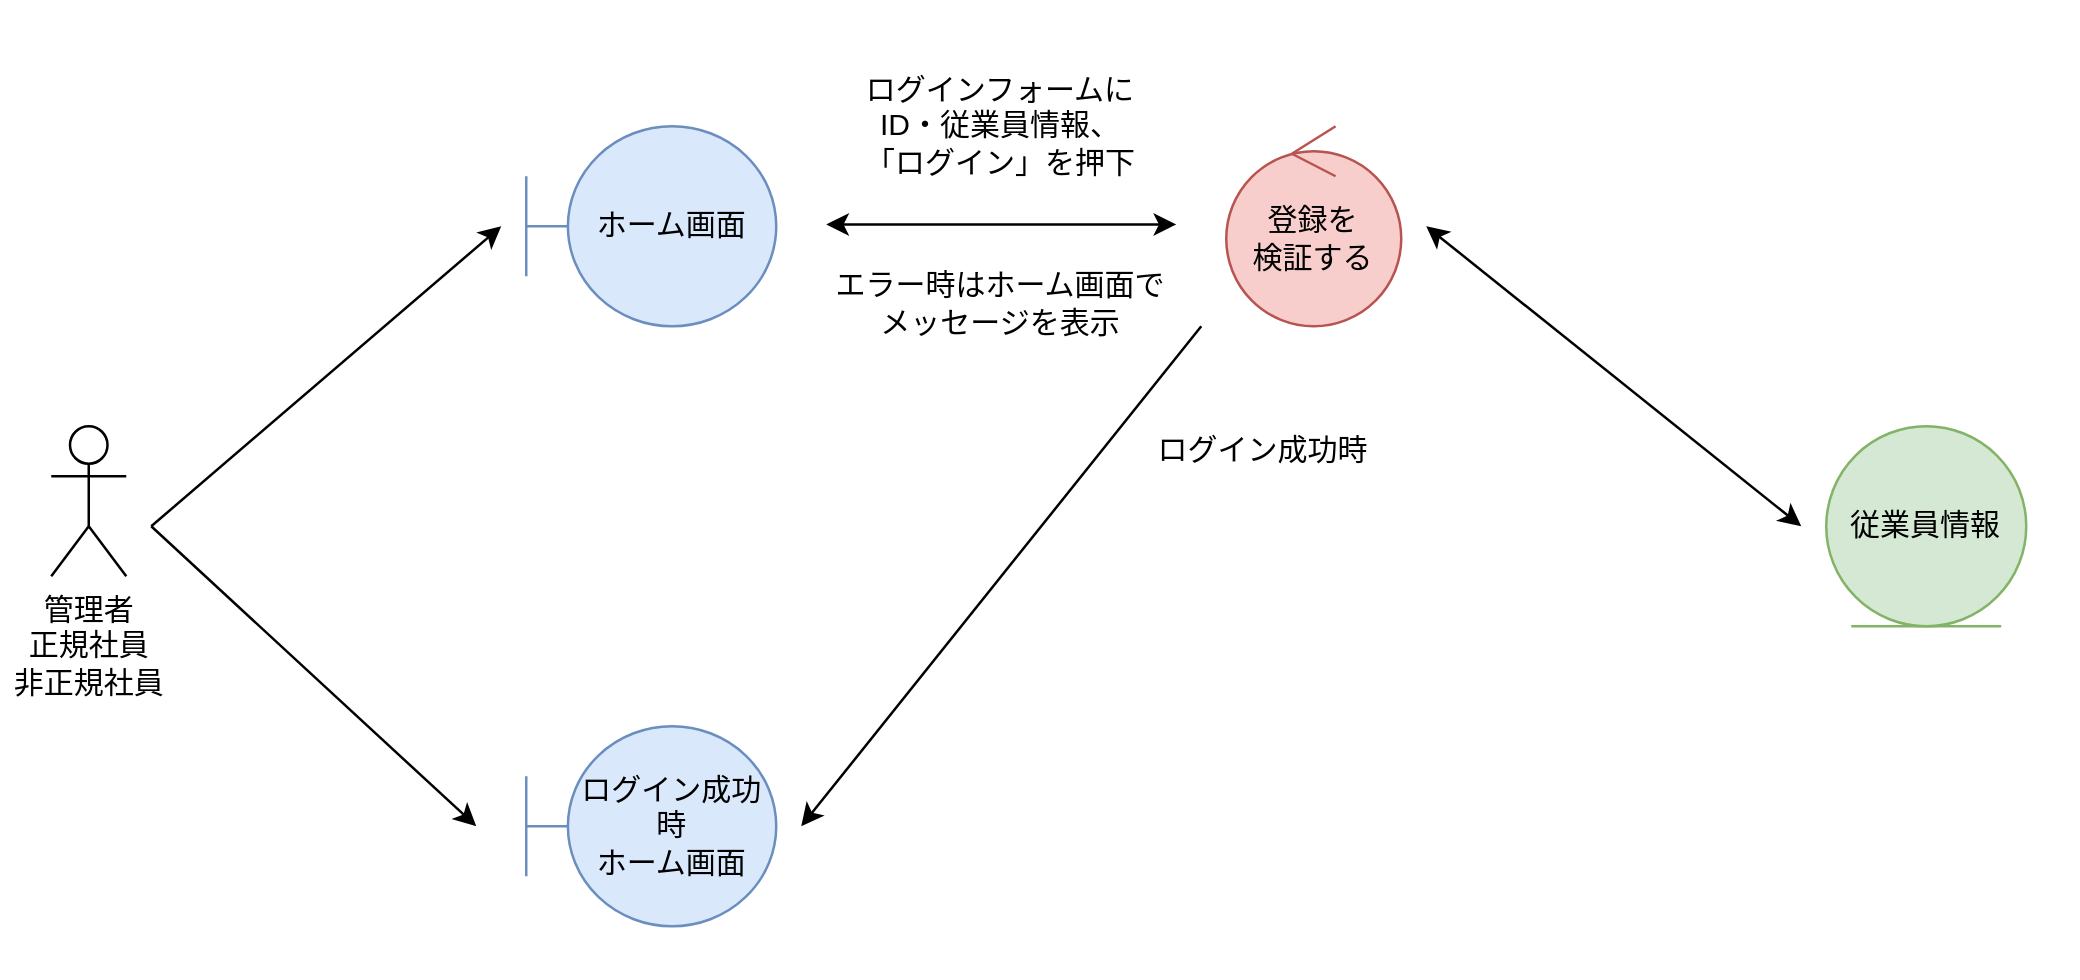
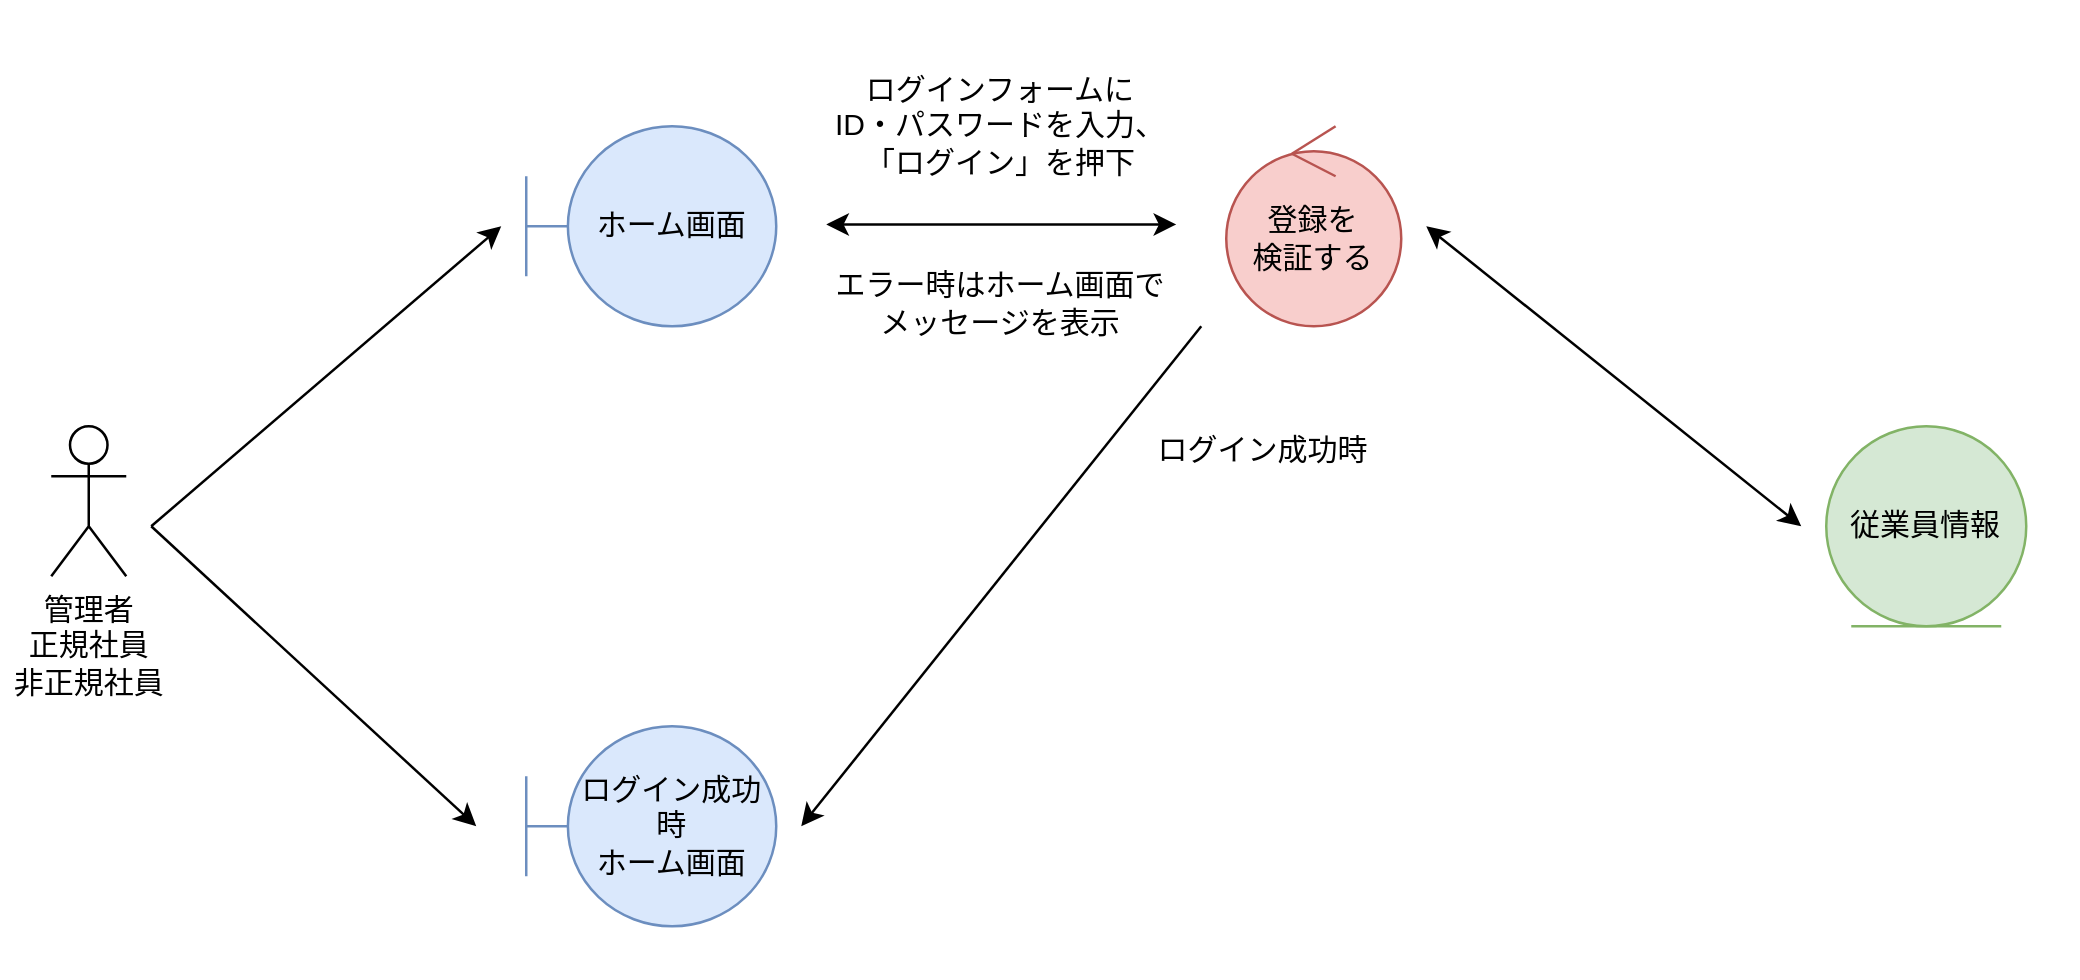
- <mxCell id="11" value="ログインフォームに&lt;br&gt;ID・従業員情報、&lt;br&gt;「ログイン」を押下" style="text;html=1;strokeColor=none;fillColor=none;align=center;verticalAlign=middle;whiteSpace=wrap;rounded=0;" parent="1" vertex="1"><mxGeometry x="330" y="20" width="140" height="60" as="geometry" /></mxCell>
+ <mxCell id="11" value="ログインフォームに&lt;br&gt;ID・パスワードを入力、&lt;br&gt;「ログイン」を押下" style="text;html=1;strokeColor=none;fillColor=none;align=center;verticalAlign=middle;whiteSpace=wrap;rounded=0;" parent="1" vertex="1"><mxGeometry x="330" y="20" width="140" height="60" as="geometry" /></mxCell>
